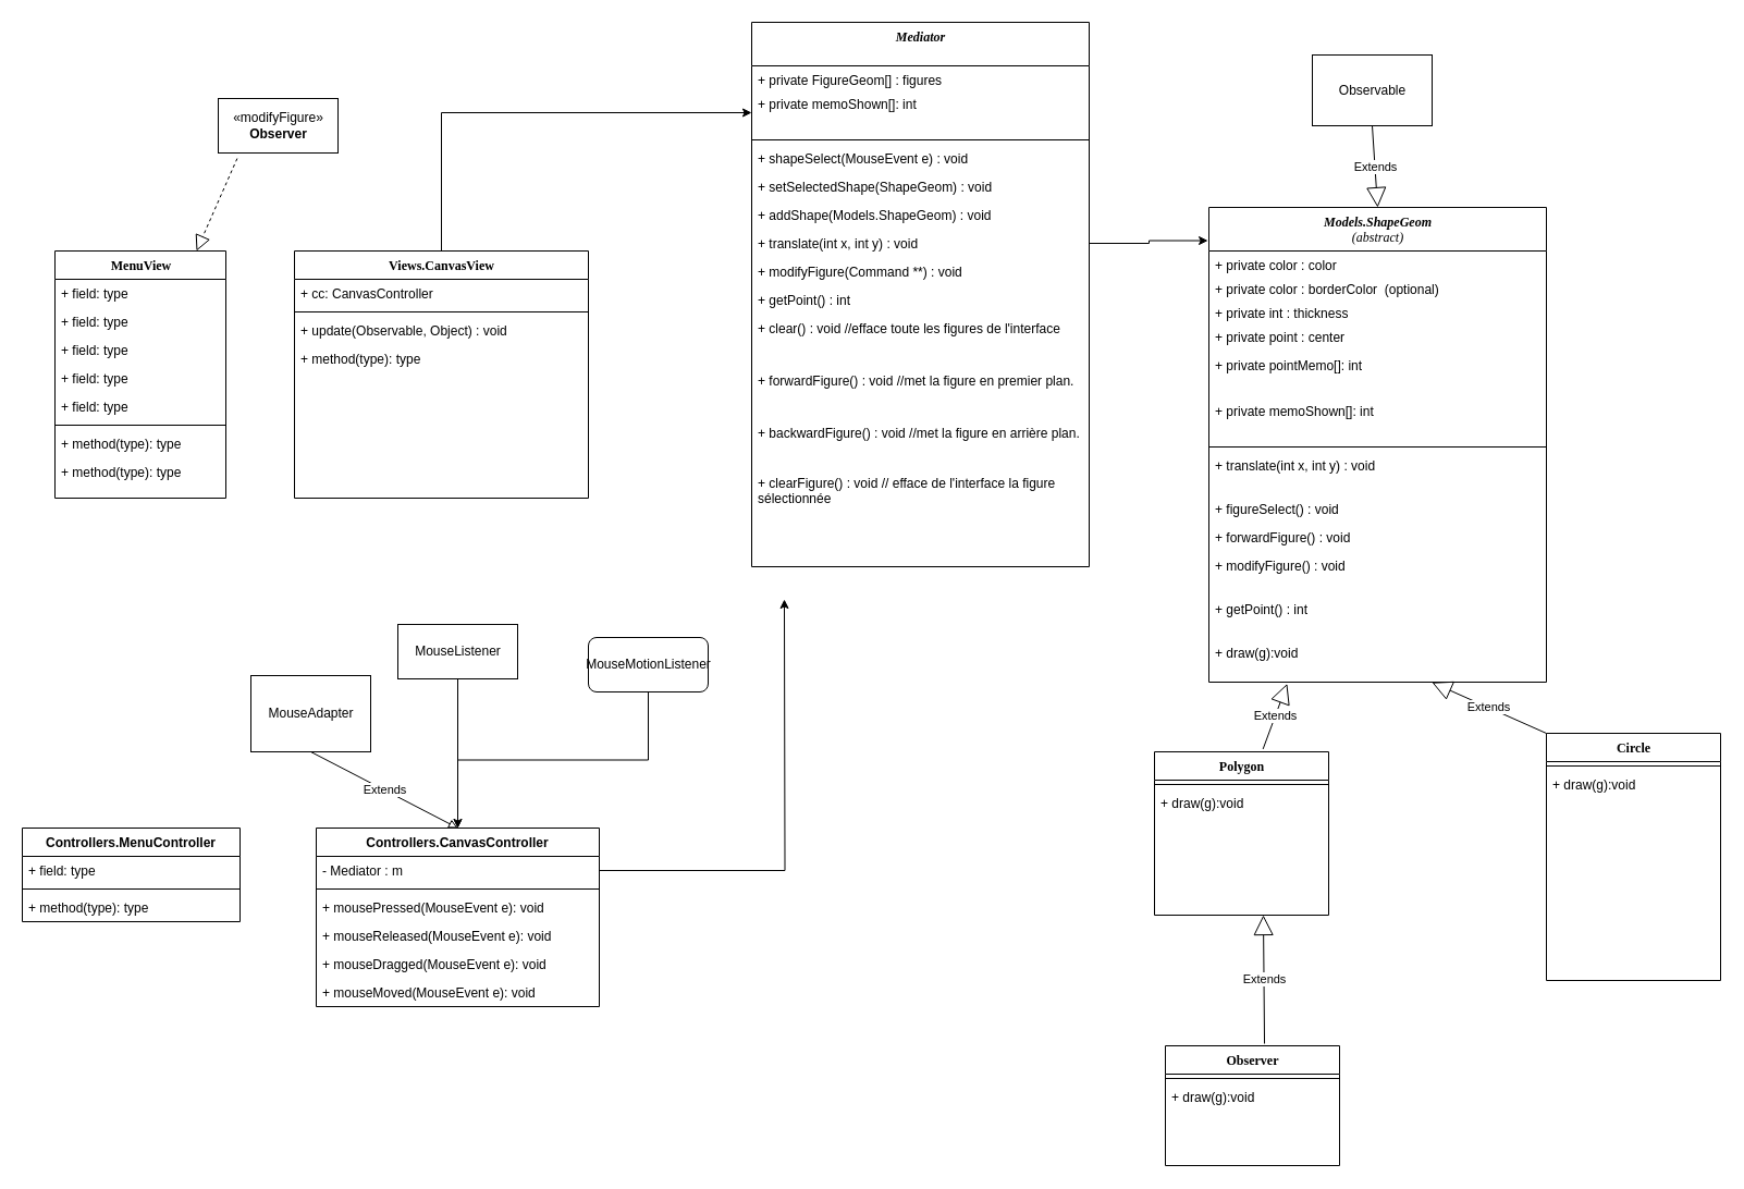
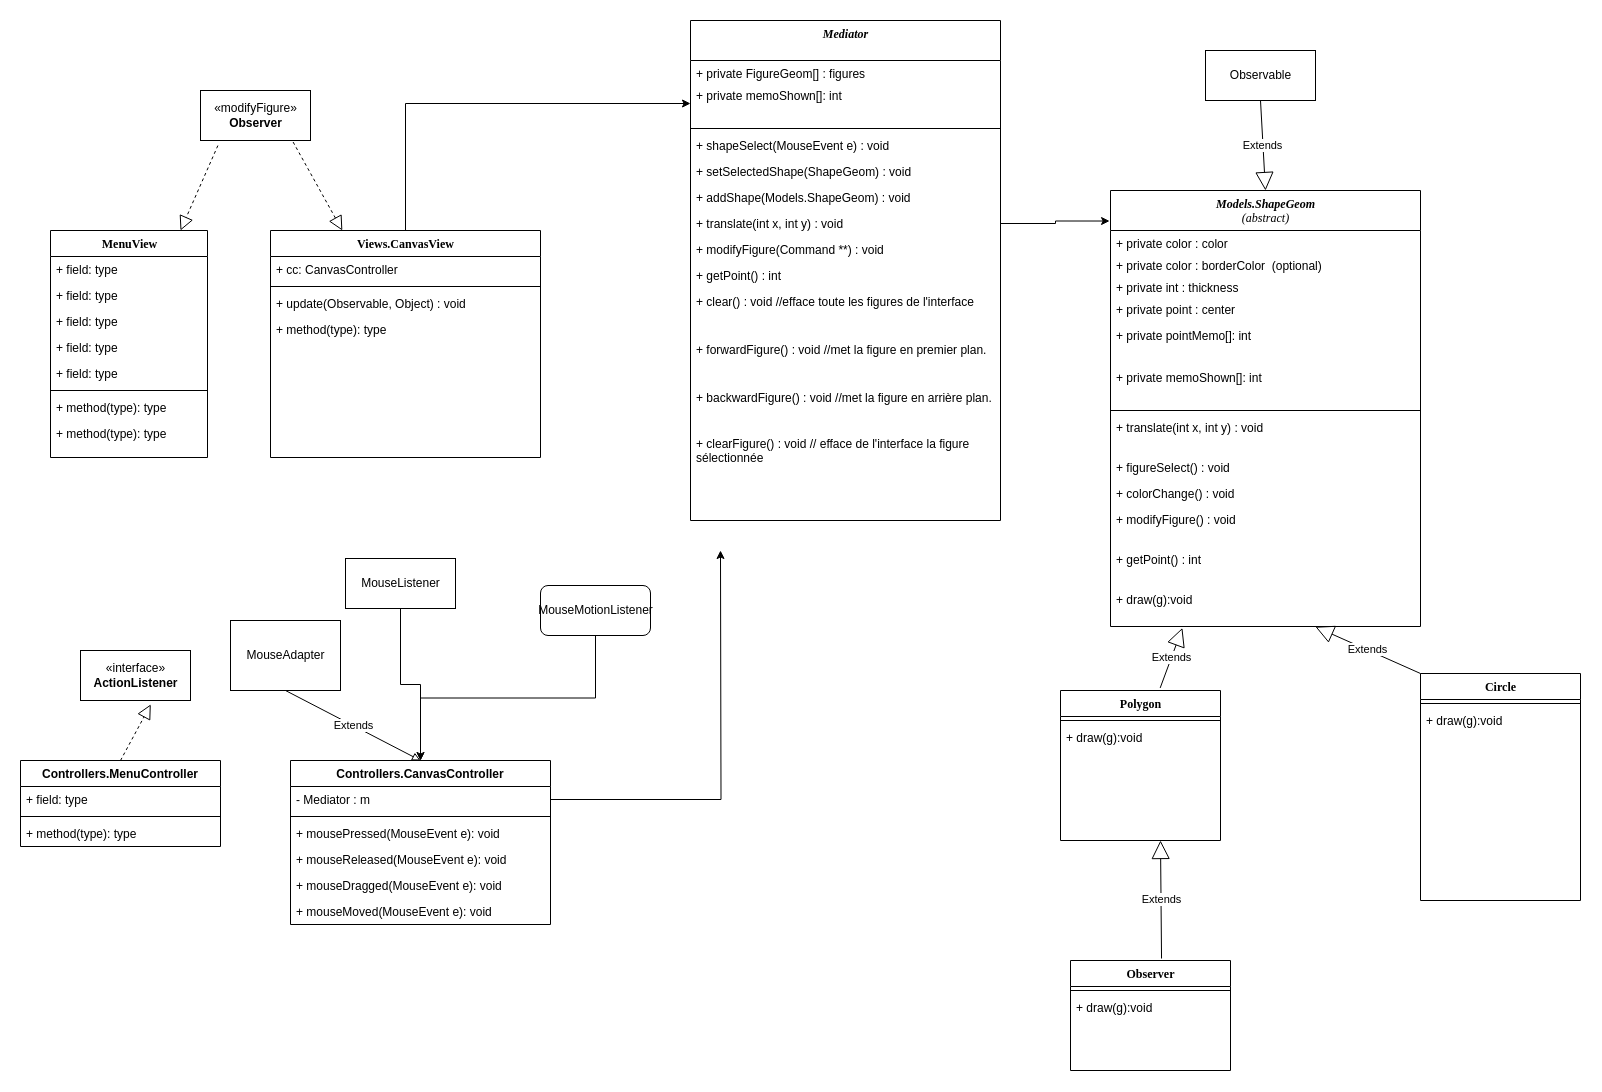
- <mxCell id="54" value="&lt;div&gt;Observable&lt;/div&gt;" style="html=1;" parent="1" vertex="1"><mxGeometry x="1205" y="50" width="110" height="65" as="geometry" /></mxCell>
+ <mxCell id="54" value="&lt;div&gt;Observable&lt;/div&gt;" style="html=1;" parent="1" vertex="1"><mxGeometry x="1205" y="50" width="110" height="50" as="geometry" /></mxCell>
+ <mxCell id="57" value="" style="endArrow=block;dashed=1;endFill=0;endSize=12;html=1;exitX=0.842;exitY=1.031;exitDx=0;exitDy=0;exitPerimeter=0;" parent="1" source="56" target="22" edge="1"><mxGeometry width="160" relative="1" as="geometry"><mxPoint x="430" y="159" as="sourcePoint" /><mxPoint x="590" y="159" as="targetPoint" /></mxGeometry></mxCell>
- <mxCell id="12" value="&lt;div&gt;+ forwardFigure() : void&lt;/div&gt;&lt;div&gt;&lt;br&gt;&lt;/div&gt;&lt;div&gt;&amp;nbsp; &lt;br&gt;&lt;/div&gt;&lt;div&gt;&lt;br&gt;&lt;/div&gt;&lt;div&gt;&lt;br&gt;&lt;/div&gt;" style="text;html=1;strokeColor=none;fillColor=none;align=left;verticalAlign=top;spacingLeft=4;spacingRight=4;whiteSpace=wrap;overflow=hidden;rotatable=0;points=[[0,0.5],[1,0.5]];portConstraint=eastwest;" parent="2" vertex="1"><mxGeometry y="290" width="310" height="26" as="geometry" /></mxCell>
+ <mxCell id="12" value="&lt;div&gt;+ colorChange() : void&lt;/div&gt;&lt;div&gt;&lt;br&gt;&lt;/div&gt;&lt;div&gt;&amp;nbsp; &lt;br&gt;&lt;/div&gt;&lt;div&gt;&lt;br&gt;&lt;/div&gt;&lt;div&gt;&lt;br&gt;&lt;/div&gt;" style="text;html=1;strokeColor=none;fillColor=none;align=left;verticalAlign=top;spacingLeft=4;spacingRight=4;whiteSpace=wrap;overflow=hidden;rotatable=0;points=[[0,0.5],[1,0.5]];portConstraint=eastwest;" parent="2" vertex="1"><mxGeometry y="290" width="310" height="26" as="geometry" /></mxCell>
- <mxCell id="80" value="MouseListener" style="html=1;" vertex="1" parent="1"><mxGeometry x="365" y="573" width="110" height="50" as="geometry" /></mxCell>
+ <mxCell id="80" value="MouseListener" style="html=1;" vertex="1" parent="1"><mxGeometry x="345" y="558" width="110" height="50" as="geometry" /></mxCell>
+ <mxCell id="77" value="«interface»&lt;br&gt;&lt;b&gt;ActionListener&lt;/b&gt;" style="html=1;" parent="1" vertex="1"><mxGeometry x="80" y="650" width="110" height="50" as="geometry" /></mxCell>
+ <mxCell id="78" value="" style="endArrow=block;dashed=1;endFill=0;endSize=12;html=1;exitX=0.5;exitY=0;exitDx=0;exitDy=0;entryX=0.639;entryY=1.078;entryDx=0;entryDy=0;entryPerimeter=0;" parent="1" source="73" target="77" edge="1"><mxGeometry width="160" relative="1" as="geometry"><mxPoint x="650" y="690" as="sourcePoint" /><mxPoint x="810" y="690" as="targetPoint" /></mxGeometry></mxCell>
